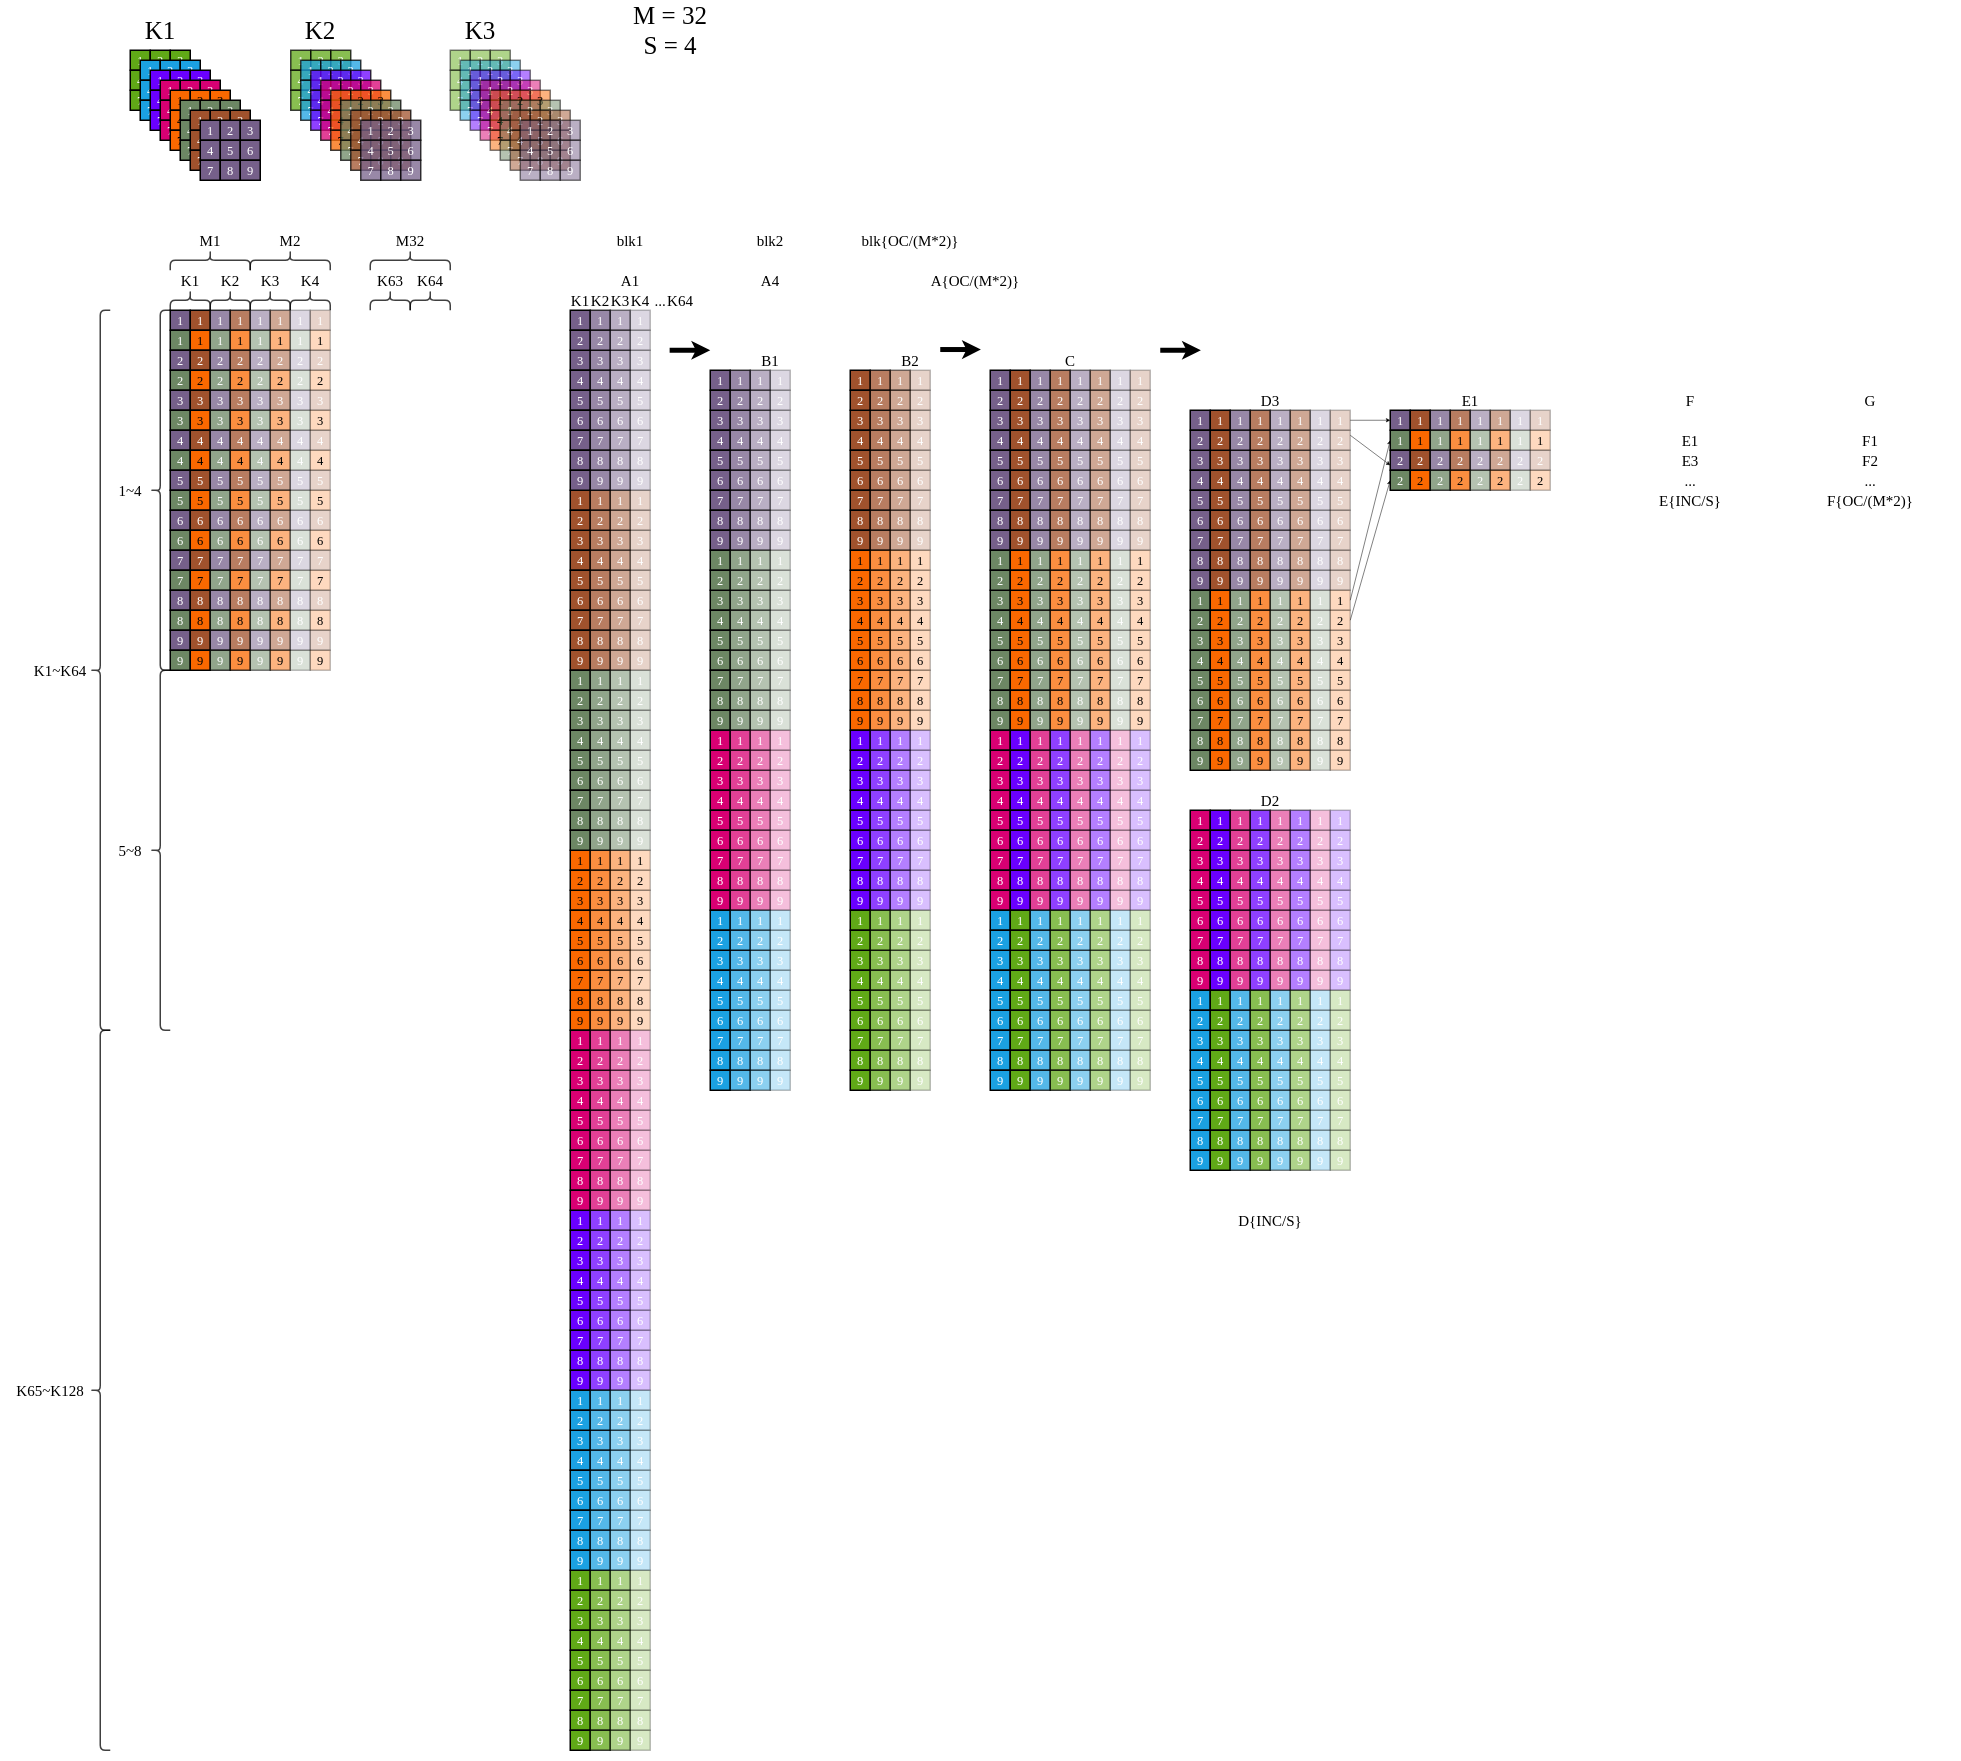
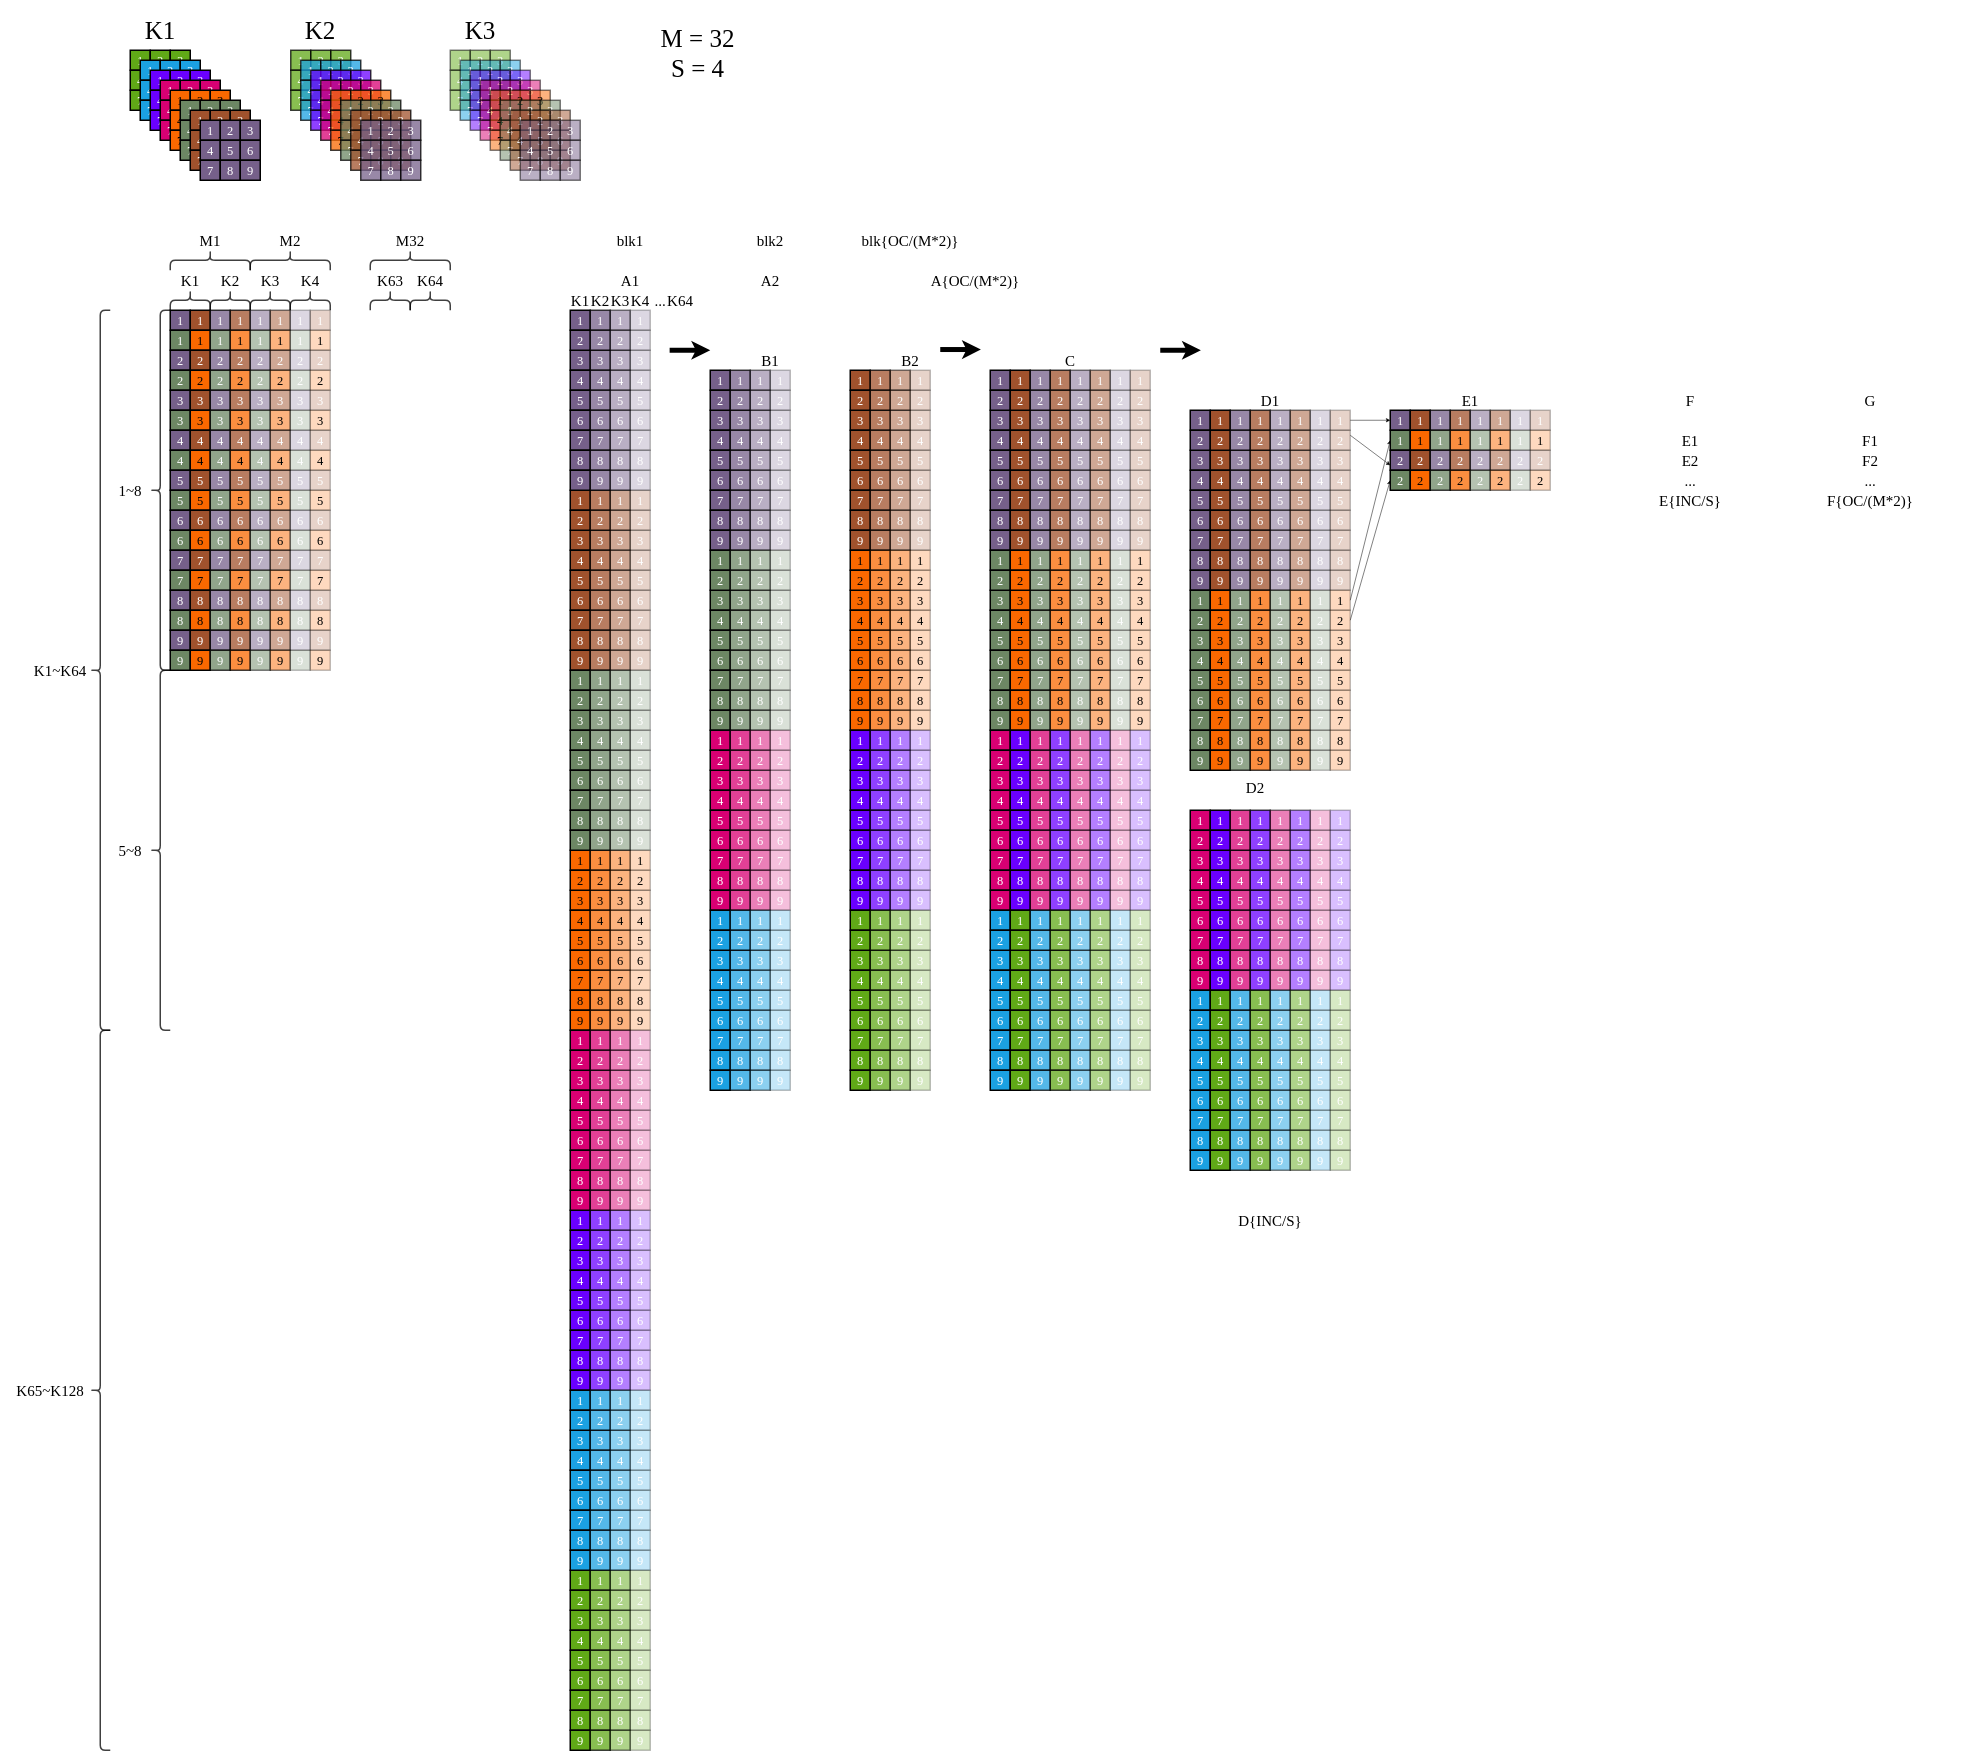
- <mxCell id="381" value="M = 32&lt;br&gt;S = 4" style="text;html=1;strokeColor=none;fillColor=none;align=center;verticalAlign=middle;whiteSpace=wrap;rounded=0;strokeWidth=3;fontFamily=Times New Roman;fontSize=50;" parent="1" vertex="1"><mxGeometry x="1220" y="20" width="240" height="80" as="geometry" /></mxCell>
+ <mxCell id="381" value="M = 32&lt;br&gt;S = 4" style="text;html=1;strokeColor=none;fillColor=none;align=center;verticalAlign=middle;whiteSpace=wrap;rounded=0;strokeWidth=3;fontFamily=Times New Roman;fontSize=50;" parent="1" vertex="1"><mxGeometry x="1275" y="65" width="240" height="80" as="geometry" /></mxCell>
- <mxCell id="687" value="A4" style="text;html=1;strokeColor=none;fillColor=none;align=center;verticalAlign=middle;whiteSpace=wrap;rounded=0;strokeWidth=3;opacity=75;fontFamily=Times New Roman;fontSize=30;" vertex="1" parent="1"><mxGeometry x="1420" y="540" width="240" height="40" as="geometry" /></mxCell>
+ <mxCell id="687" value="A2" style="text;html=1;strokeColor=none;fillColor=none;align=center;verticalAlign=middle;whiteSpace=wrap;rounded=0;strokeWidth=3;opacity=75;fontFamily=Times New Roman;fontSize=30;" vertex="1" parent="1"><mxGeometry x="1420" y="540" width="240" height="40" as="geometry" /></mxCell>
- <mxCell id="1565" value="D3" style="text;html=1;strokeColor=none;fillColor=none;align=center;verticalAlign=middle;whiteSpace=wrap;rounded=0;strokeWidth=3;opacity=75;fontFamily=Times New Roman;fontSize=30;" vertex="1" parent="1"><mxGeometry x="2380" y="780" width="320" height="40" as="geometry" /></mxCell>
+ <mxCell id="1565" value="D1" style="text;html=1;strokeColor=none;fillColor=none;align=center;verticalAlign=middle;whiteSpace=wrap;rounded=0;strokeWidth=3;opacity=75;fontFamily=Times New Roman;fontSize=30;" vertex="1" parent="1"><mxGeometry x="2380" y="780" width="320" height="40" as="geometry" /></mxCell>
- <mxCell id="1604" value="E3" style="text;html=1;strokeColor=none;fillColor=none;align=center;verticalAlign=middle;whiteSpace=wrap;rounded=0;strokeWidth=3;opacity=75;fontFamily=Times New Roman;fontSize=30;" vertex="1" parent="1"><mxGeometry x="3220" y="900" width="320" height="40" as="geometry" /></mxCell>
+ <mxCell id="1604" value="E2" style="text;html=1;strokeColor=none;fillColor=none;align=center;verticalAlign=middle;whiteSpace=wrap;rounded=0;strokeWidth=3;opacity=75;fontFamily=Times New Roman;fontSize=30;" vertex="1" parent="1"><mxGeometry x="3220" y="900" width="320" height="40" as="geometry" /></mxCell>
- <mxCell id="378" value="1~4" style="text;html=1;strokeColor=none;fillColor=none;align=center;verticalAlign=middle;whiteSpace=wrap;rounded=0;strokeWidth=3;opacity=75;fontFamily=Times New Roman;fontSize=30;" parent="1" vertex="1"><mxGeometry x="220" y="940" width="80" height="80" as="geometry" /></mxCell>
+ <mxCell id="378" value="1~8" style="text;html=1;strokeColor=none;fillColor=none;align=center;verticalAlign=middle;whiteSpace=wrap;rounded=0;strokeWidth=3;opacity=75;fontFamily=Times New Roman;fontSize=30;" parent="1" vertex="1"><mxGeometry x="220" y="940" width="80" height="80" as="geometry" /></mxCell>
- <mxCell id="1566" value="D2" style="text;html=1;strokeColor=none;fillColor=none;align=center;verticalAlign=middle;whiteSpace=wrap;rounded=0;strokeWidth=3;opacity=75;fontFamily=Times New Roman;fontSize=30;" vertex="1" parent="1"><mxGeometry x="2380" y="1580" width="320" height="40" as="geometry" /></mxCell>
+ <mxCell id="1566" value="D2" style="text;html=1;strokeColor=none;fillColor=none;align=center;verticalAlign=middle;whiteSpace=wrap;rounded=0;strokeWidth=3;opacity=75;fontFamily=Times New Roman;fontSize=30;" vertex="1" parent="1"><mxGeometry x="2350" y="1555" width="320" height="40" as="geometry" /></mxCell>
